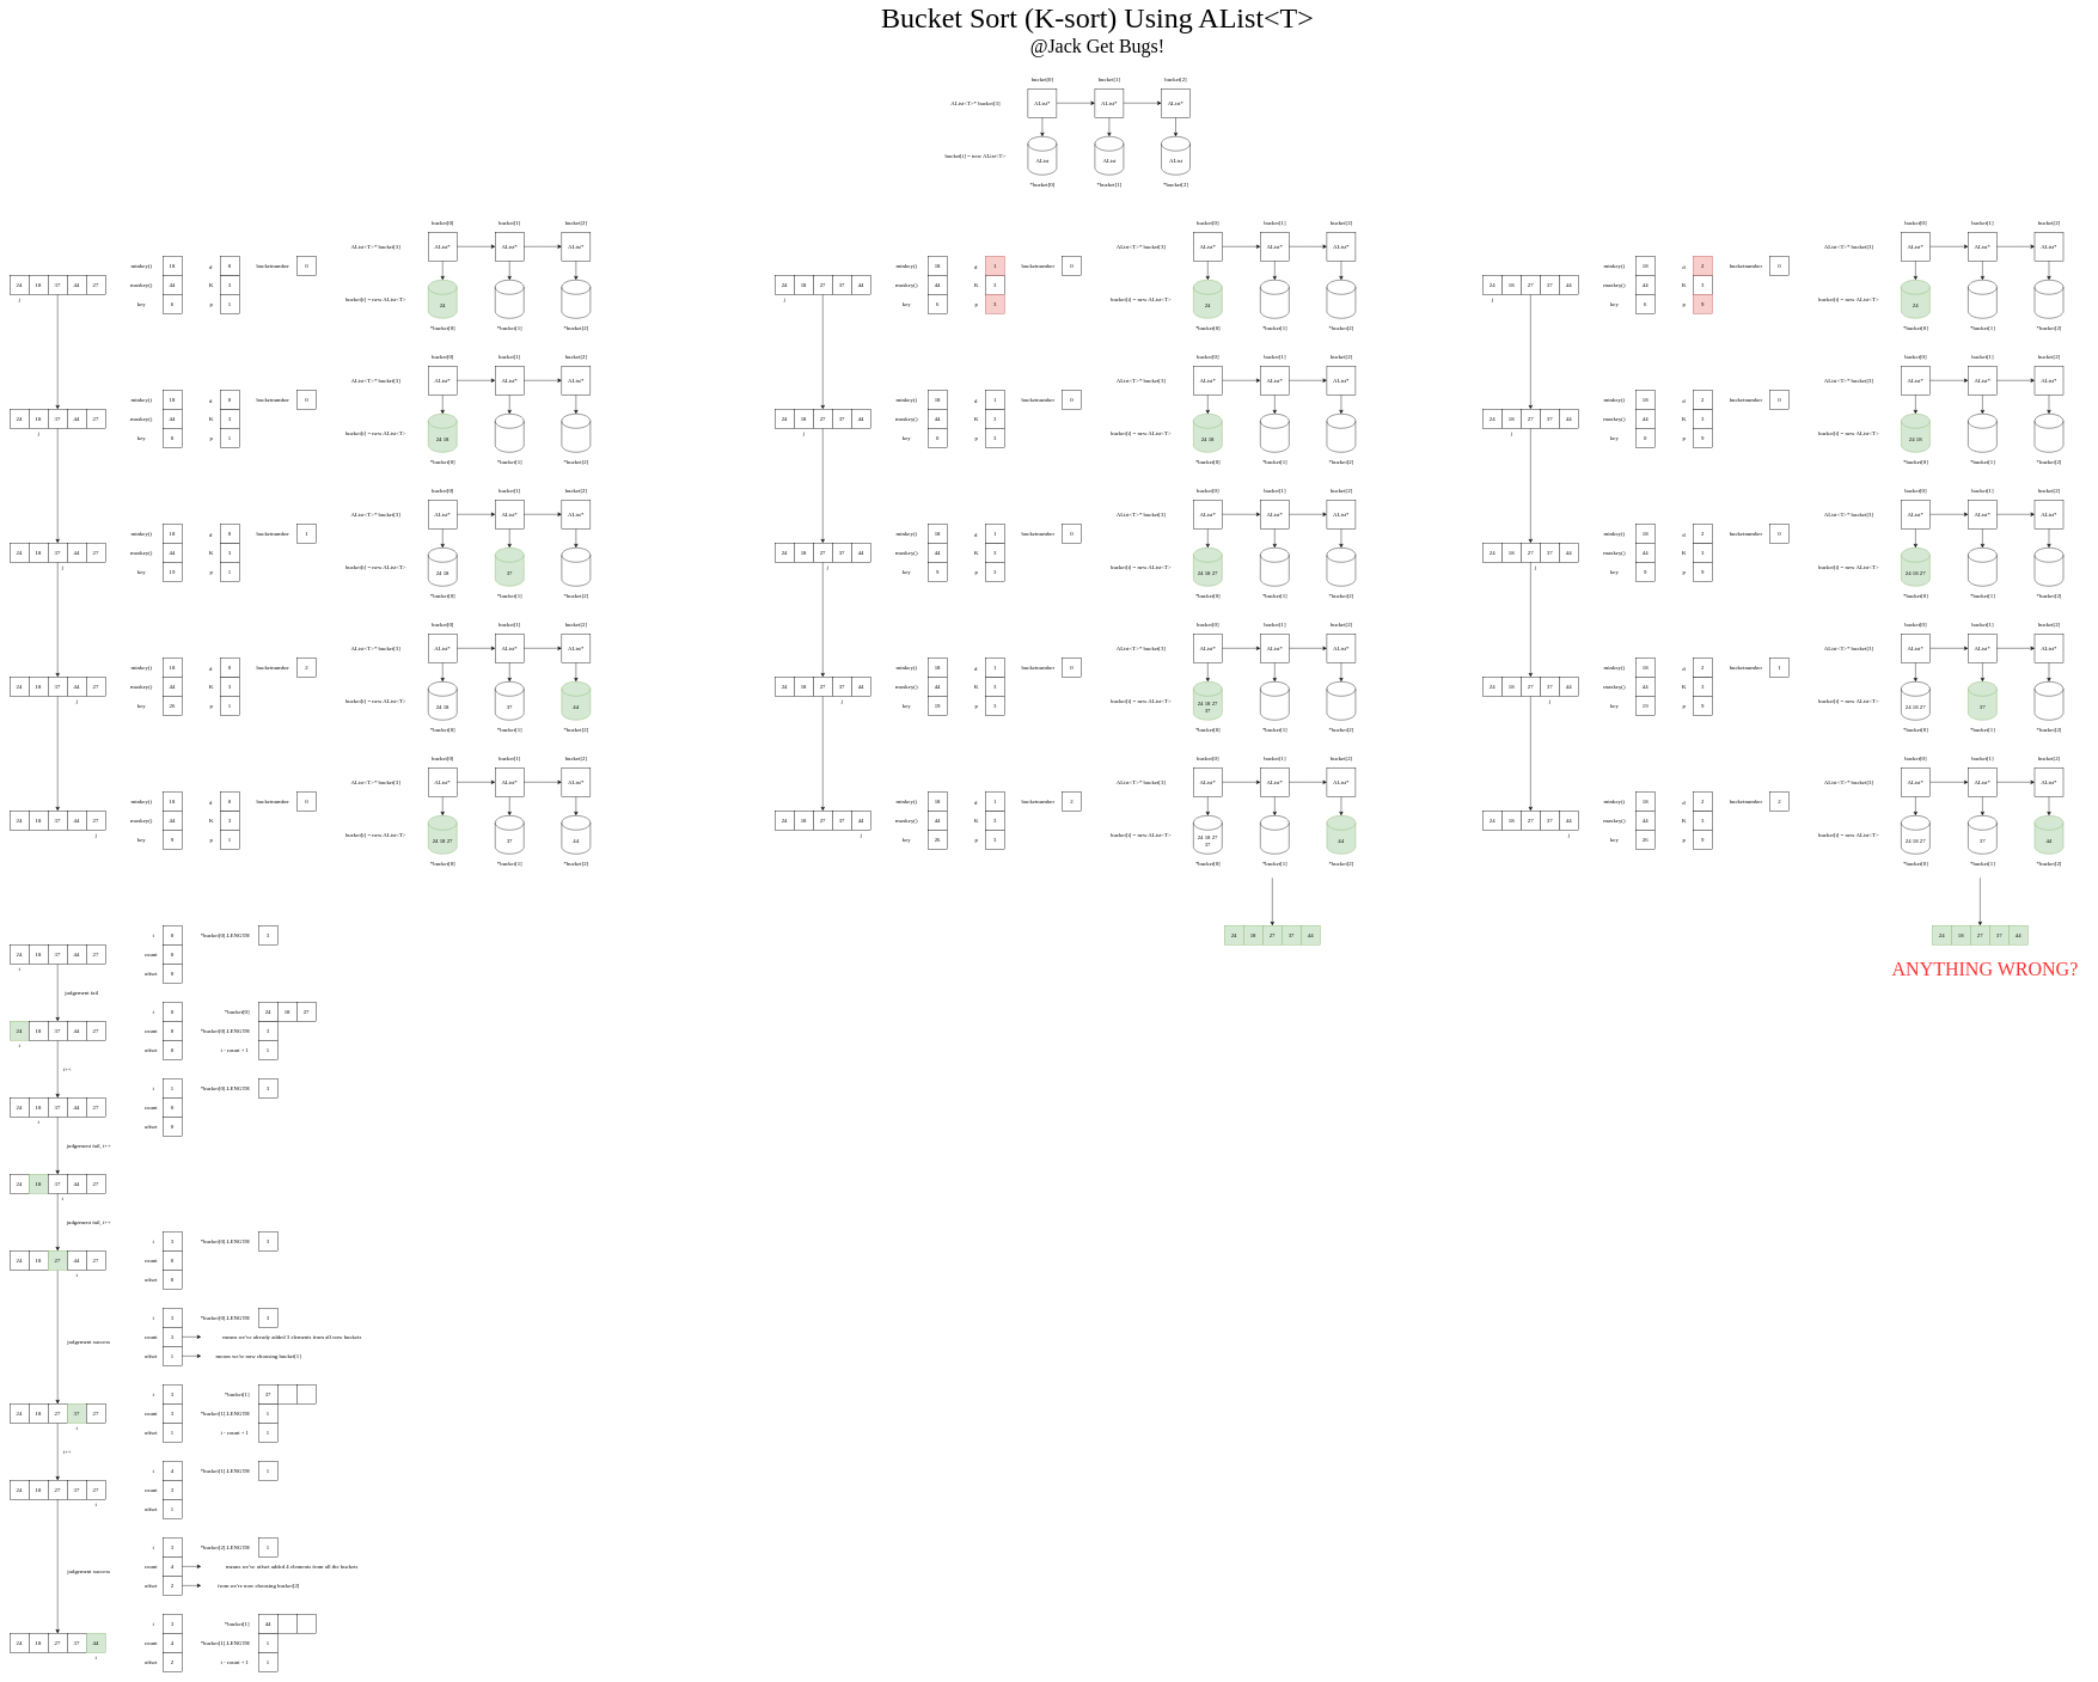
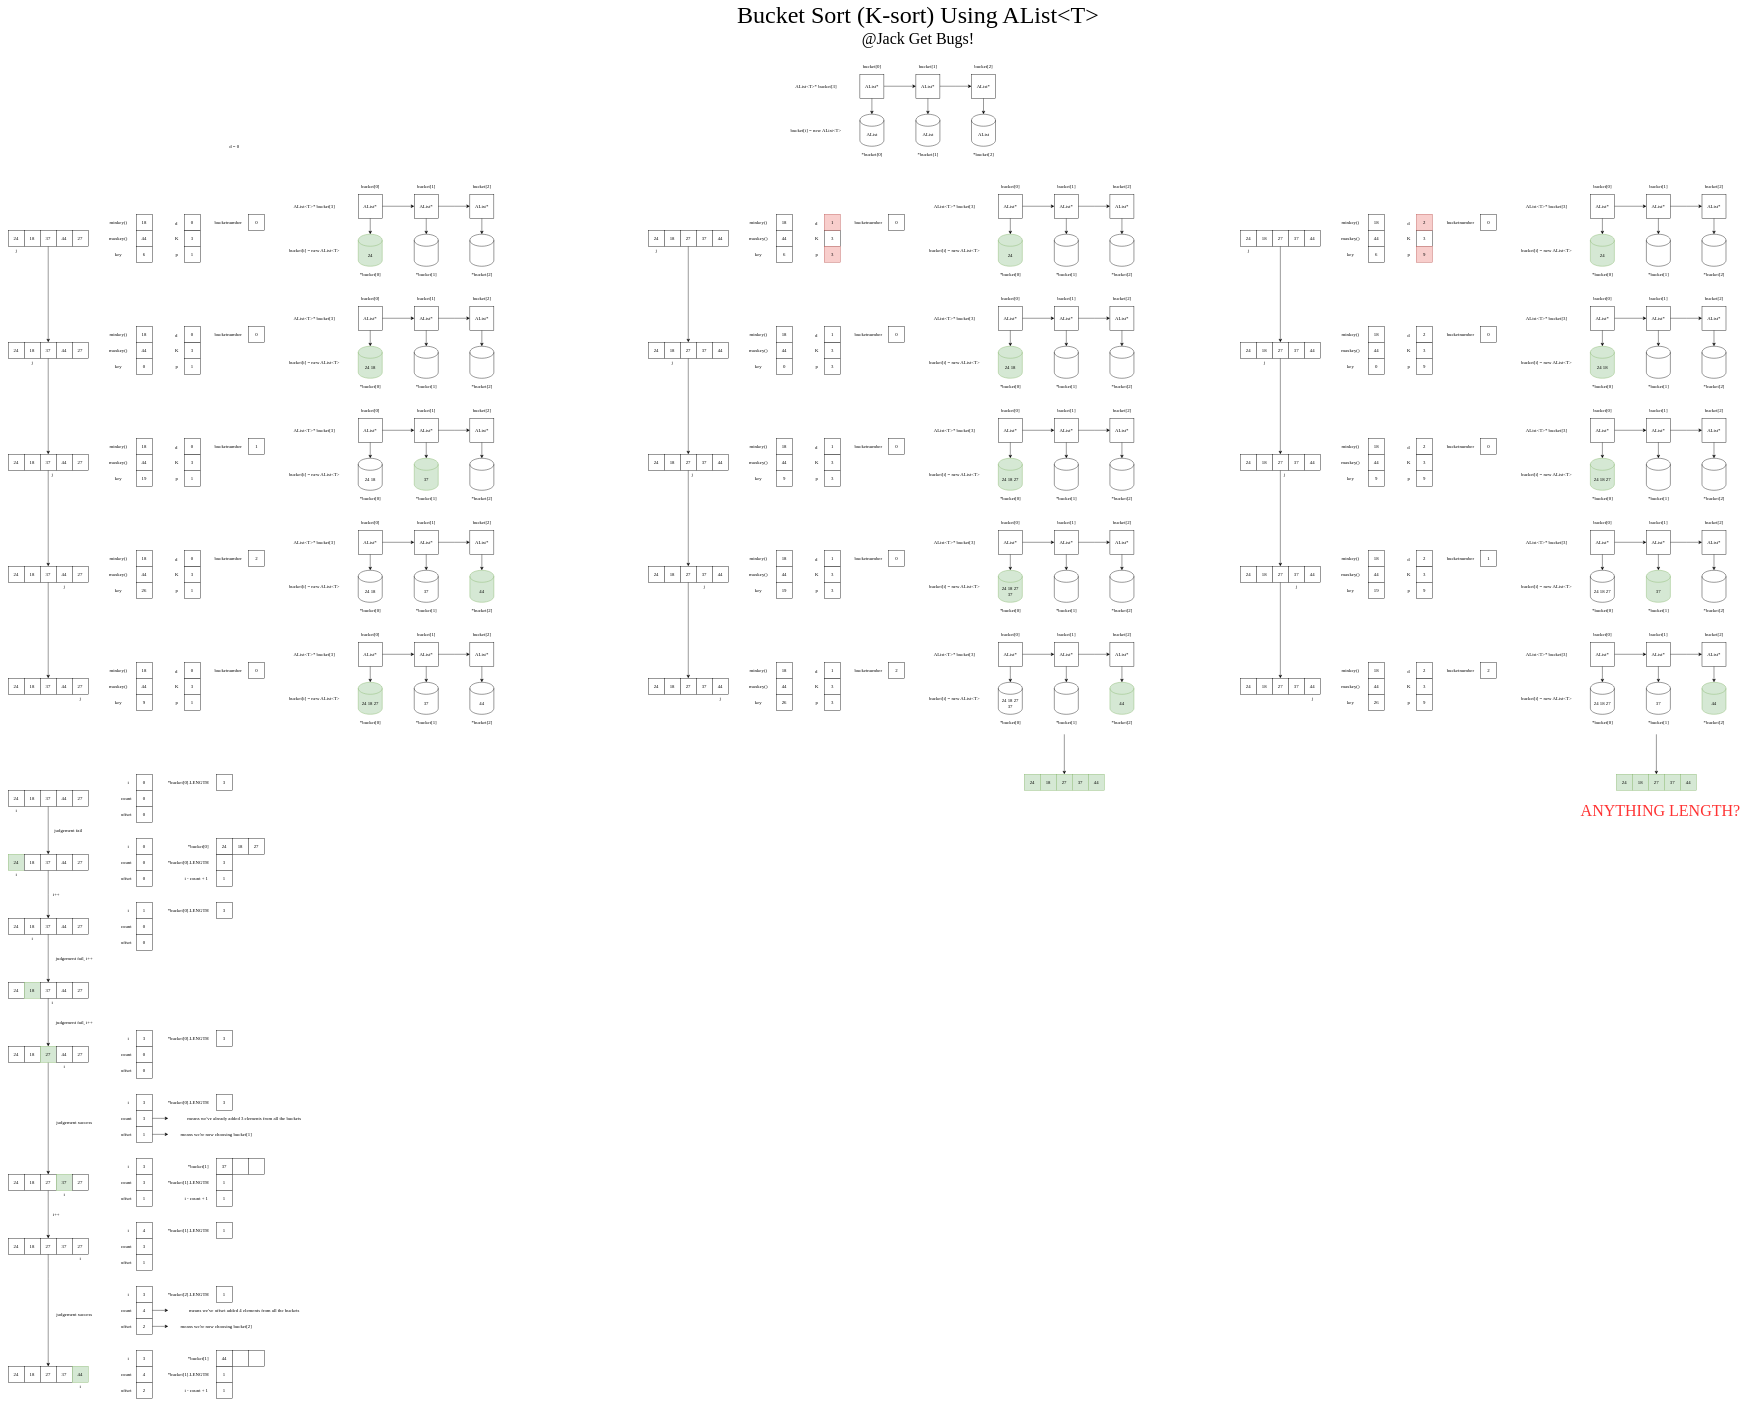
+ <mxCell id="460" value="d = 0" style="text;html=1;align=center;verticalAlign=middle;resizable=0;points=[];autosize=1;fontFamily=Verdana;" vertex="1" parent="1"><mxGeometry x="560" y="345" width="50" height="20" as="geometry" /></mxCell>
- <mxCell id="795" value="&lt;font style=&quot;font-size: 40px&quot; color=&quot;#ff3333&quot;&gt;ANYTHING WRONG?&lt;/font&gt;" style="text;html=1;align=center;verticalAlign=middle;resizable=0;points=[];autosize=1;fontFamily=Verdana;" vertex="1" parent="1"><mxGeometry x="3935" y="2000" width="430" height="30" as="geometry" /></mxCell>
+ <mxCell id="795" value="&lt;font style=&quot;font-size: 40px&quot; color=&quot;#ff3333&quot;&gt;ANYTHING LENGTH?&lt;/font&gt;" style="text;html=1;align=center;verticalAlign=middle;resizable=0;points=[];autosize=1;fontFamily=Verdana;" vertex="1" parent="1"><mxGeometry x="3935" y="2000" width="430" height="30" as="geometry" /></mxCell>
- <mxCell id="511" value="means we've already added 3 elements from all now buckets" style="text;html=1;align=center;verticalAlign=middle;resizable=0;points=[];autosize=1;fontFamily=Verdana;" vertex="1" parent="1"><mxGeometry x="420" y="2775" width="380" height="20" as="geometry" /></mxCell>
+ <mxCell id="511" value="means we've already added 3 elements from all the buckets" style="text;html=1;align=center;verticalAlign=middle;resizable=0;points=[];autosize=1;fontFamily=Verdana;" vertex="1" parent="1"><mxGeometry x="420" y="2775" width="380" height="20" as="geometry" /></mxCell>
- <mxCell id="560" value="from we're now choosing bucket[2]" style="text;html=1;align=center;verticalAlign=middle;resizable=0;points=[];autosize=1;fontFamily=Verdana;" vertex="1" parent="1"><mxGeometry x="420" y="3295" width="240" height="20" as="geometry" /></mxCell>
+ <mxCell id="560" value="means we're now choosing bucket[2]" style="text;html=1;align=center;verticalAlign=middle;resizable=0;points=[];autosize=1;fontFamily=Verdana;" vertex="1" parent="1"><mxGeometry x="420" y="3295" width="240" height="20" as="geometry" /></mxCell>
